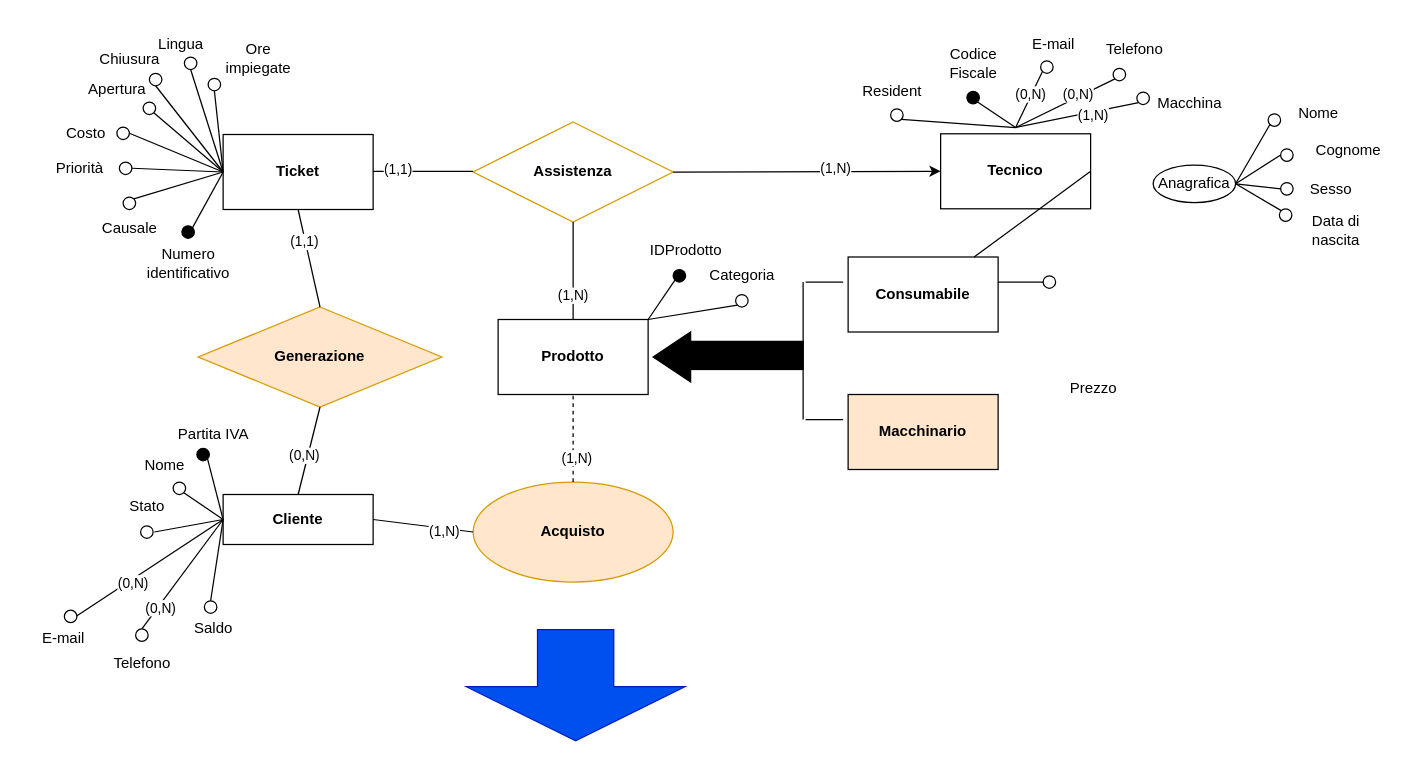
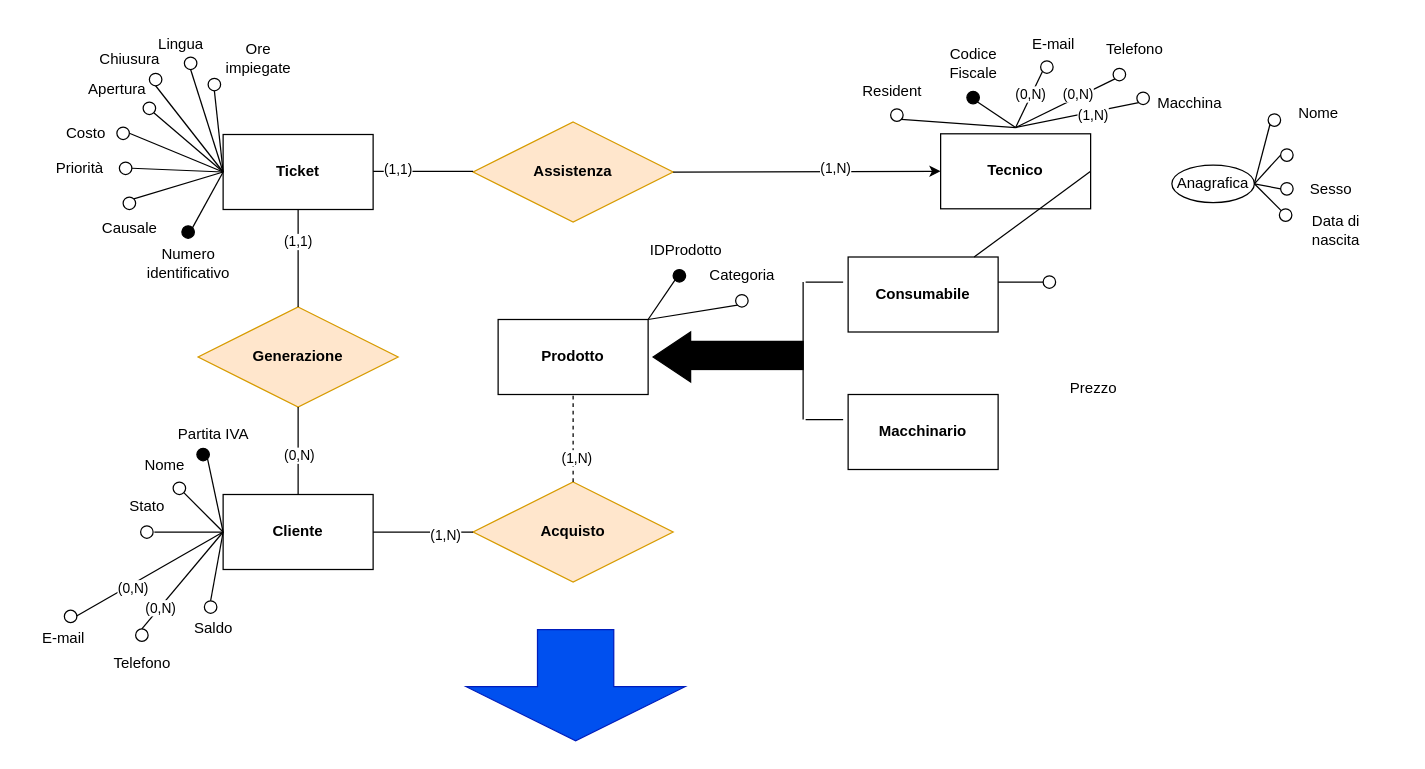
- <mxCell id="87" value="Cognome" style="text;html=1;align=center;verticalAlign=middle;resizable=0;points=[];autosize=1;strokeColor=none;fillColor=none;" parent="1" vertex="1"><mxGeometry x="1038" y="105.44" width="80" height="30" as="geometry" /></mxCell>
- <mxCell id="7" value="&lt;b&gt;Assistenza&lt;/b&gt;" style="rhombus;whiteSpace=wrap;html=1;fillColor=#ffffff;strokeColor=#d79b00;" parent="1" vertex="1"><mxGeometry x="378" y="97" width="160" height="80" as="geometry" /></mxCell>
+ <mxCell id="7" value="&lt;b&gt;Assistenza&lt;/b&gt;" style="rhombus;whiteSpace=wrap;html=1;fillColor=#ffe6cc;strokeColor=#d79b00;" parent="1" vertex="1"><mxGeometry x="378" y="97" width="160" height="80" as="geometry" /></mxCell>
- <mxCell id="86" value="Anagrafica" style="ellipse;whiteSpace=wrap;html=1;" parent="1" vertex="1"><mxGeometry x="922" y="131.44" width="66" height="30" as="geometry" /></mxCell>
+ <mxCell id="86" value="Anagrafica" style="ellipse;whiteSpace=wrap;html=1;" parent="1" vertex="1"><mxGeometry x="937" y="131.44" width="66" height="30" as="geometry" /></mxCell>
- <mxCell id="18" value="" style="endArrow=none;html=1;rounded=0;entryX=0.5;entryY=1;entryDx=0;entryDy=0;exitX=0.5;exitY=0;exitDx=0;exitDy=0;" parent="1" source="10" target="7" edge="1"><mxGeometry width="50" height="50" relative="1" as="geometry"><mxPoint x="608" y="355" as="sourcePoint" /><mxPoint x="608" y="285" as="targetPoint" /></mxGeometry></mxCell>
- <mxCell id="19" value="(1,N)" style="edgeLabel;html=1;align=center;verticalAlign=middle;resizable=0;points=[];" parent="18" vertex="1" connectable="0"><mxGeometry x="-0.497" y="1" relative="1" as="geometry"><mxPoint as="offset" /></mxGeometry></mxCell>
- <mxCell id="4" value="&lt;b&gt;Generazione&lt;/b&gt;" style="rhombus;whiteSpace=wrap;html=1;fillColor=#ffe6cc;strokeColor=#d79b00;" parent="1" vertex="1"><mxGeometry x="158" y="245" width="195" height="80" as="geometry" /></mxCell>
+ <mxCell id="4" value="&lt;b&gt;Generazione&lt;/b&gt;" style="rhombus;whiteSpace=wrap;html=1;fillColor=#ffe6cc;strokeColor=#d79b00;" parent="1" vertex="1"><mxGeometry x="158" y="245" width="160" height="80" as="geometry" /></mxCell>
- <mxCell id="34" value="&lt;b&gt;Macchinario&lt;/b&gt;" style="rounded=0;whiteSpace=wrap;html=1;fillColor=#ffe6cc;" parent="1" vertex="1"><mxGeometry x="678" y="315" width="120" height="60" as="geometry" /></mxCell>
+ <mxCell id="34" value="&lt;b&gt;Macchinario&lt;/b&gt;" style="rounded=0;whiteSpace=wrap;html=1;" parent="1" vertex="1"><mxGeometry x="678" y="315" width="120" height="60" as="geometry" /></mxCell>
- <mxCell id="2" value="&lt;b&gt;Cliente&lt;/b&gt;" style="rounded=0;whiteSpace=wrap;html=1;" parent="1" vertex="1"><mxGeometry x="178" y="395" width="120" height="40" as="geometry" /></mxCell>
+ <mxCell id="2" value="&lt;b&gt;Cliente&lt;/b&gt;" style="rounded=0;whiteSpace=wrap;html=1;" parent="1" vertex="1"><mxGeometry x="178" y="395" width="120" height="60" as="geometry" /></mxCell>
- <mxCell id="13" value="&lt;b&gt;Acquisto&lt;/b&gt;" style="ellipse;whiteSpace=wrap;html=1;fillColor=#ffe6cc;strokeColor=#d79b00;" parent="1" vertex="1"><mxGeometry x="378" y="385" width="160" height="80" as="geometry" /></mxCell>
+ <mxCell id="13" value="&lt;b&gt;Acquisto&lt;/b&gt;" style="rhombus;whiteSpace=wrap;html=1;fillColor=#ffe6cc;strokeColor=#d79b00;" parent="1" vertex="1"><mxGeometry x="378" y="385" width="160" height="80" as="geometry" /></mxCell>
